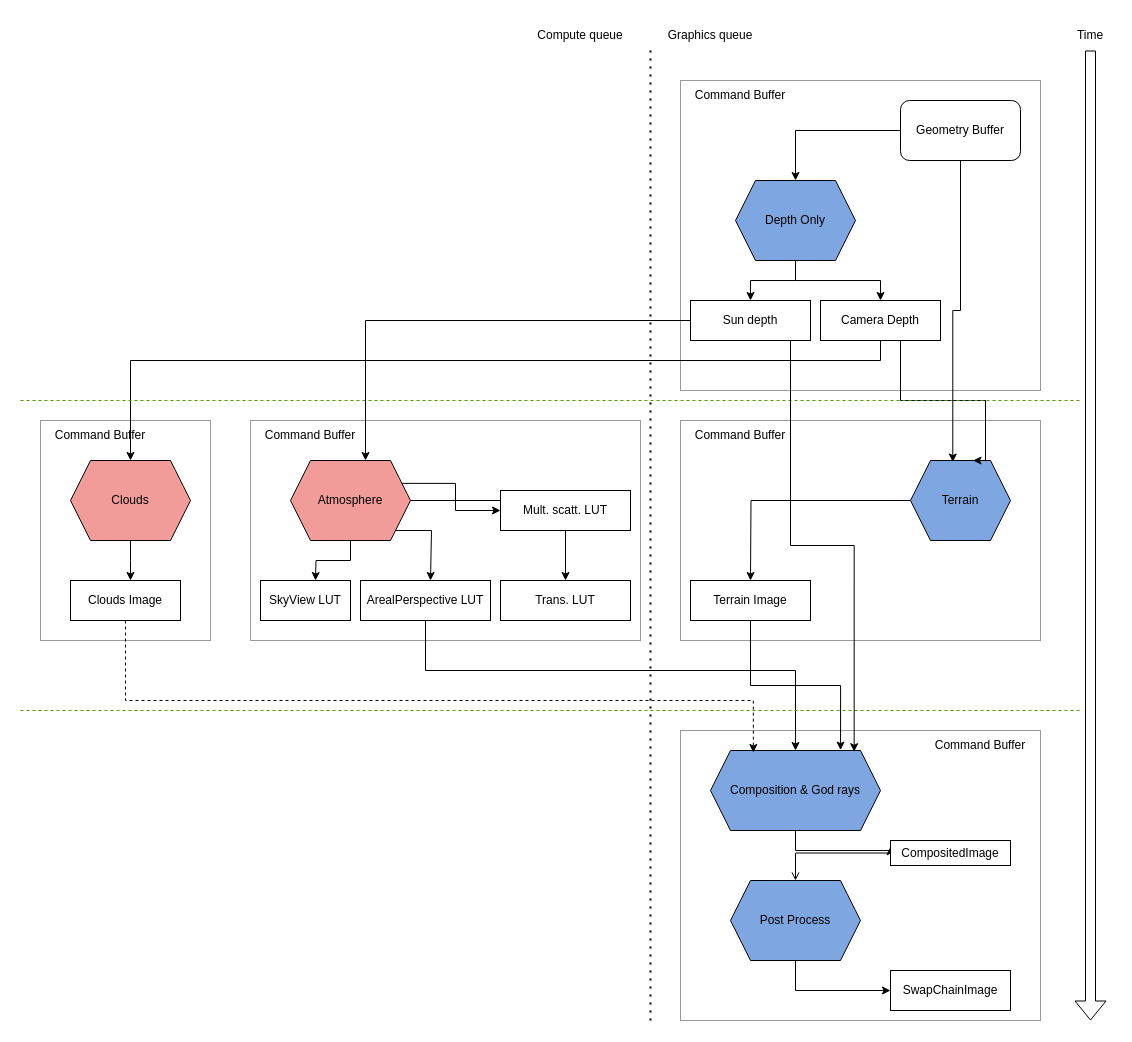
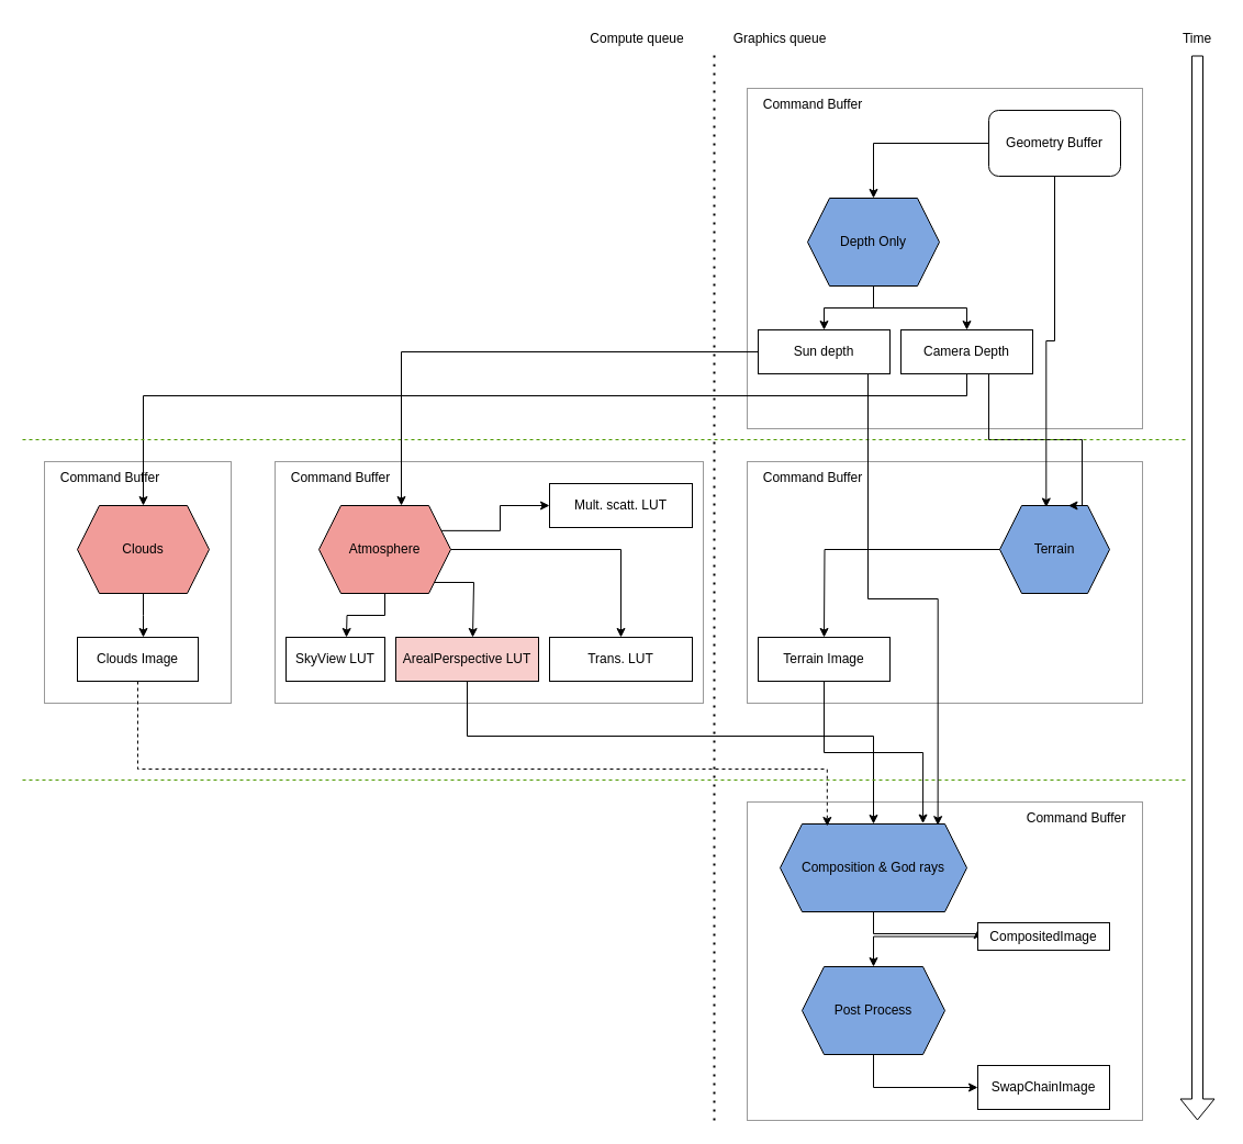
- <mxCell id="53" value="Mult. scatt. LUT" style="rounded=0;whiteSpace=wrap;html=1;" vertex="1" parent="1"><mxGeometry x="500" y="490" width="130" height="40" as="geometry" /></mxCell>
+ <mxCell id="53" value="Mult. scatt. LUT" style="rounded=0;whiteSpace=wrap;html=1;" vertex="1" parent="1"><mxGeometry x="500" y="440" width="130" height="40" as="geometry" /></mxCell>
- <mxCell id="25" value="ArealPerspective LUT" style="rounded=0;whiteSpace=wrap;html=1;" parent="1" vertex="1"><mxGeometry x="360" y="580" width="130" height="40" as="geometry" /></mxCell>
+ <mxCell id="25" value="ArealPerspective LUT" style="rounded=0;whiteSpace=wrap;html=1;fillColor=#f8cecc;" parent="1" vertex="1"><mxGeometry x="360" y="580" width="130" height="40" as="geometry" /></mxCell>
- <mxCell id="41" style="edgeStyle=orthogonalEdgeStyle;rounded=0;orthogonalLoop=1;jettySize=auto;html=1;entryX=0.5;entryY=0;entryDx=0;entryDy=0;endArrow=open;" parent="1" source="42" target="31" edge="1"><mxGeometry relative="1" as="geometry" /></mxCell>
+ <mxCell id="41" style="edgeStyle=orthogonalEdgeStyle;rounded=0;orthogonalLoop=1;jettySize=auto;html=1;entryX=0.5;entryY=0;entryDx=0;entryDy=0;" parent="1" source="42" target="31" edge="1"><mxGeometry relative="1" as="geometry" /></mxCell>
